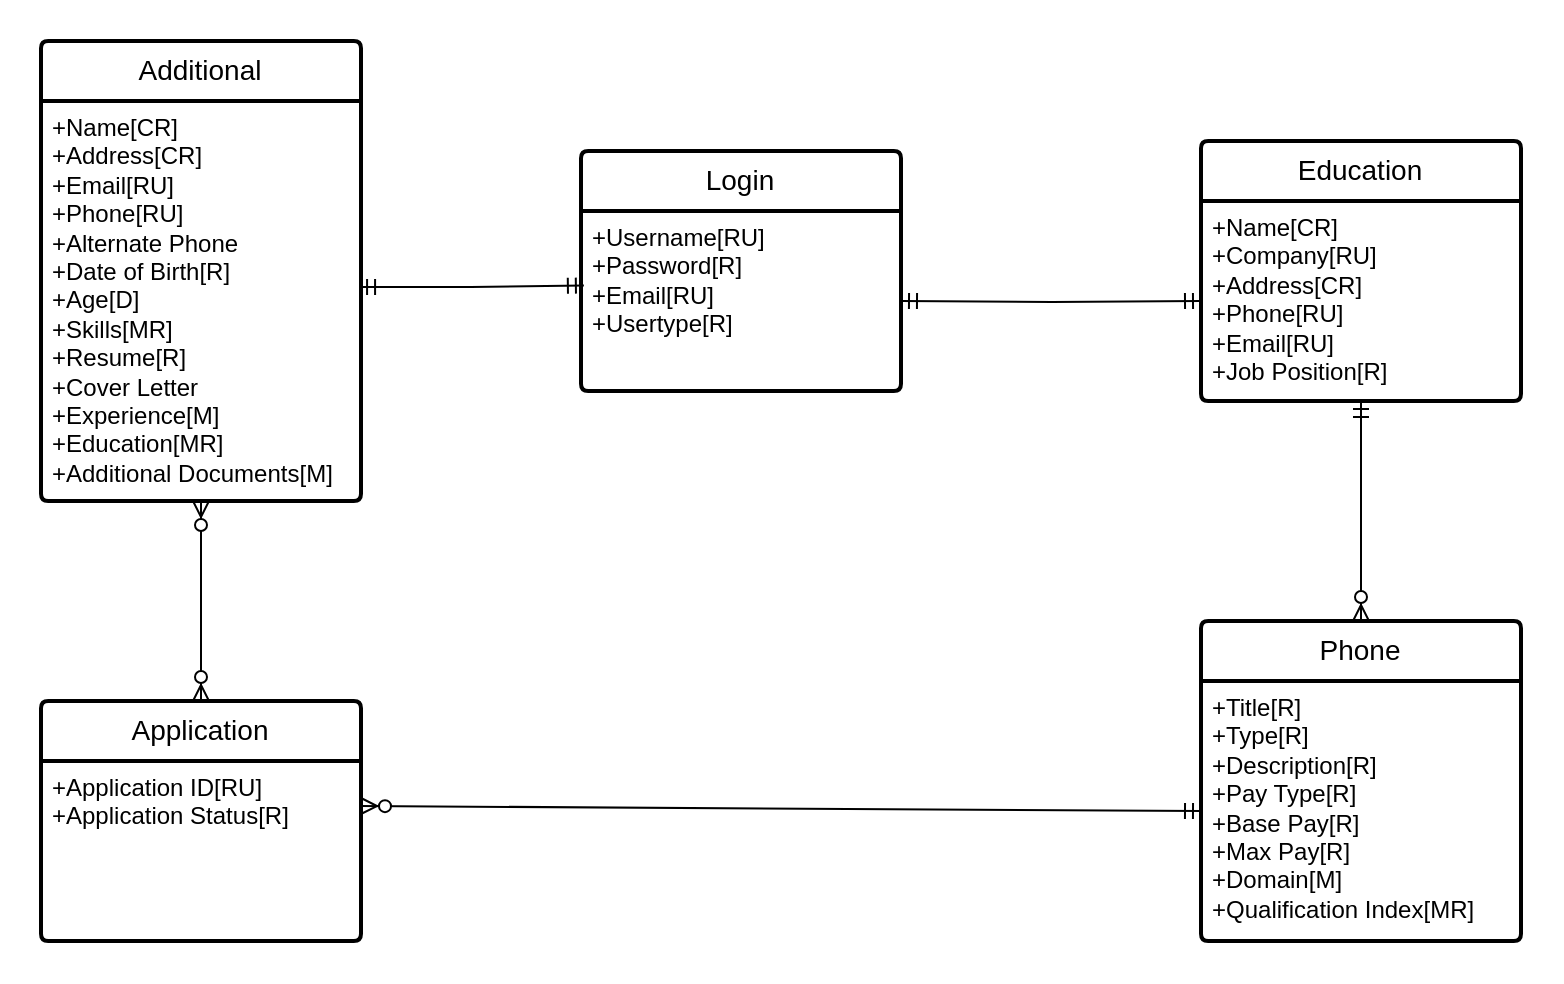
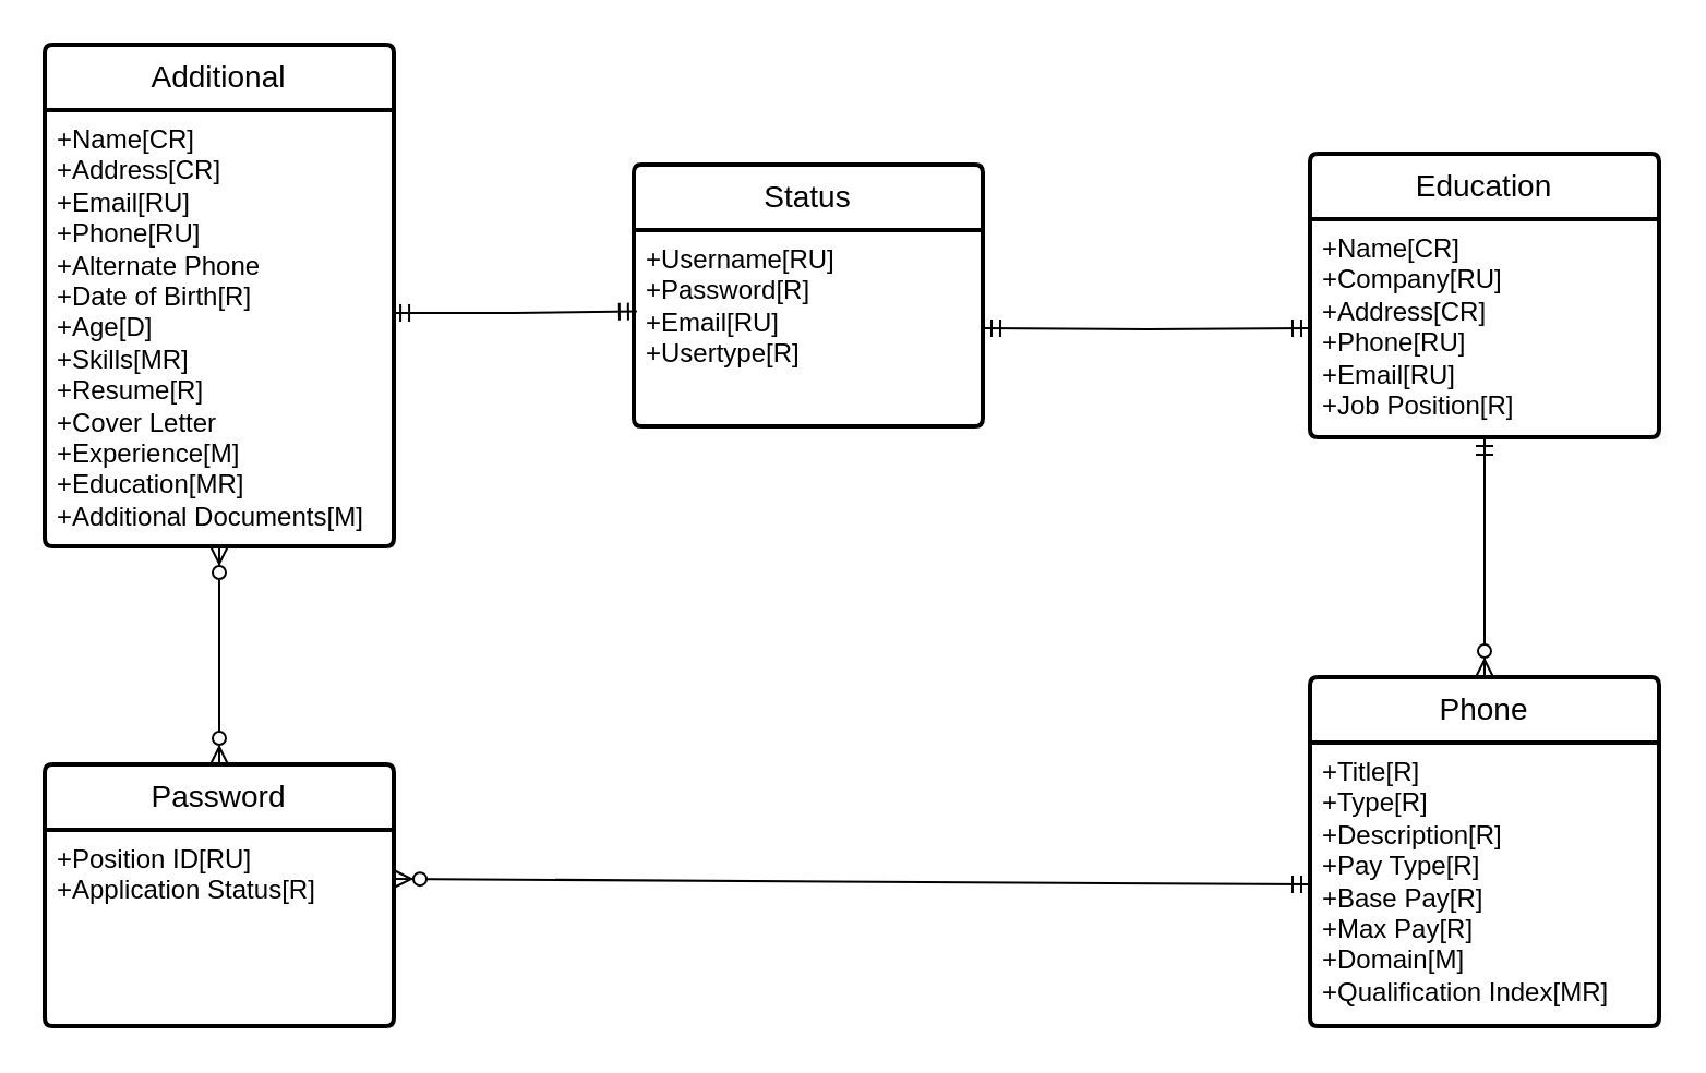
- <mxCell id="2" value="Login" style="swimlane;childLayout=stackLayout;horizontal=1;startSize=30;horizontalStack=0;rounded=1;fontSize=14;fontStyle=0;strokeWidth=2;resizeParent=0;resizeLast=1;shadow=0;dashed=0;align=center;arcSize=4;whiteSpace=wrap;html=1;" vertex="1" parent="1"><mxGeometry x="290" y="75" width="160" height="120" as="geometry" /></mxCell>
+ <mxCell id="2" value="Status" style="swimlane;childLayout=stackLayout;horizontal=1;startSize=30;horizontalStack=0;rounded=1;fontSize=14;fontStyle=0;strokeWidth=2;resizeParent=0;resizeLast=1;shadow=0;dashed=0;align=center;arcSize=4;whiteSpace=wrap;html=1;" vertex="1" parent="1"><mxGeometry x="290" y="75" width="160" height="120" as="geometry" /></mxCell>
- <mxCell id="6" value="Application" style="swimlane;childLayout=stackLayout;horizontal=1;startSize=30;horizontalStack=0;rounded=1;fontSize=14;fontStyle=0;strokeWidth=2;resizeParent=0;resizeLast=1;shadow=0;dashed=0;align=center;arcSize=4;whiteSpace=wrap;html=1;" vertex="1" parent="1"><mxGeometry x="20" y="350" width="160" height="120" as="geometry" /></mxCell>
+ <mxCell id="6" value="Password" style="swimlane;childLayout=stackLayout;horizontal=1;startSize=30;horizontalStack=0;rounded=1;fontSize=14;fontStyle=0;strokeWidth=2;resizeParent=0;resizeLast=1;shadow=0;dashed=0;align=center;arcSize=4;whiteSpace=wrap;html=1;" vertex="1" parent="1"><mxGeometry x="20" y="350" width="160" height="120" as="geometry" /></mxCell>
- <mxCell id="7" value="+Application ID[RU]&lt;br&gt;+Application Status[R]" style="align=left;strokeColor=none;fillColor=none;spacingLeft=4;fontSize=12;verticalAlign=top;resizable=0;rotatable=0;part=1;html=1;" vertex="1" parent="6"><mxGeometry y="30" width="160" height="90" as="geometry" /></mxCell>
+ <mxCell id="7" value="+Position ID[RU]&lt;br&gt;+Application Status[R]" style="align=left;strokeColor=none;fillColor=none;spacingLeft=4;fontSize=12;verticalAlign=top;resizable=0;rotatable=0;part=1;html=1;" vertex="1" parent="6"><mxGeometry y="30" width="160" height="90" as="geometry" /></mxCell>
